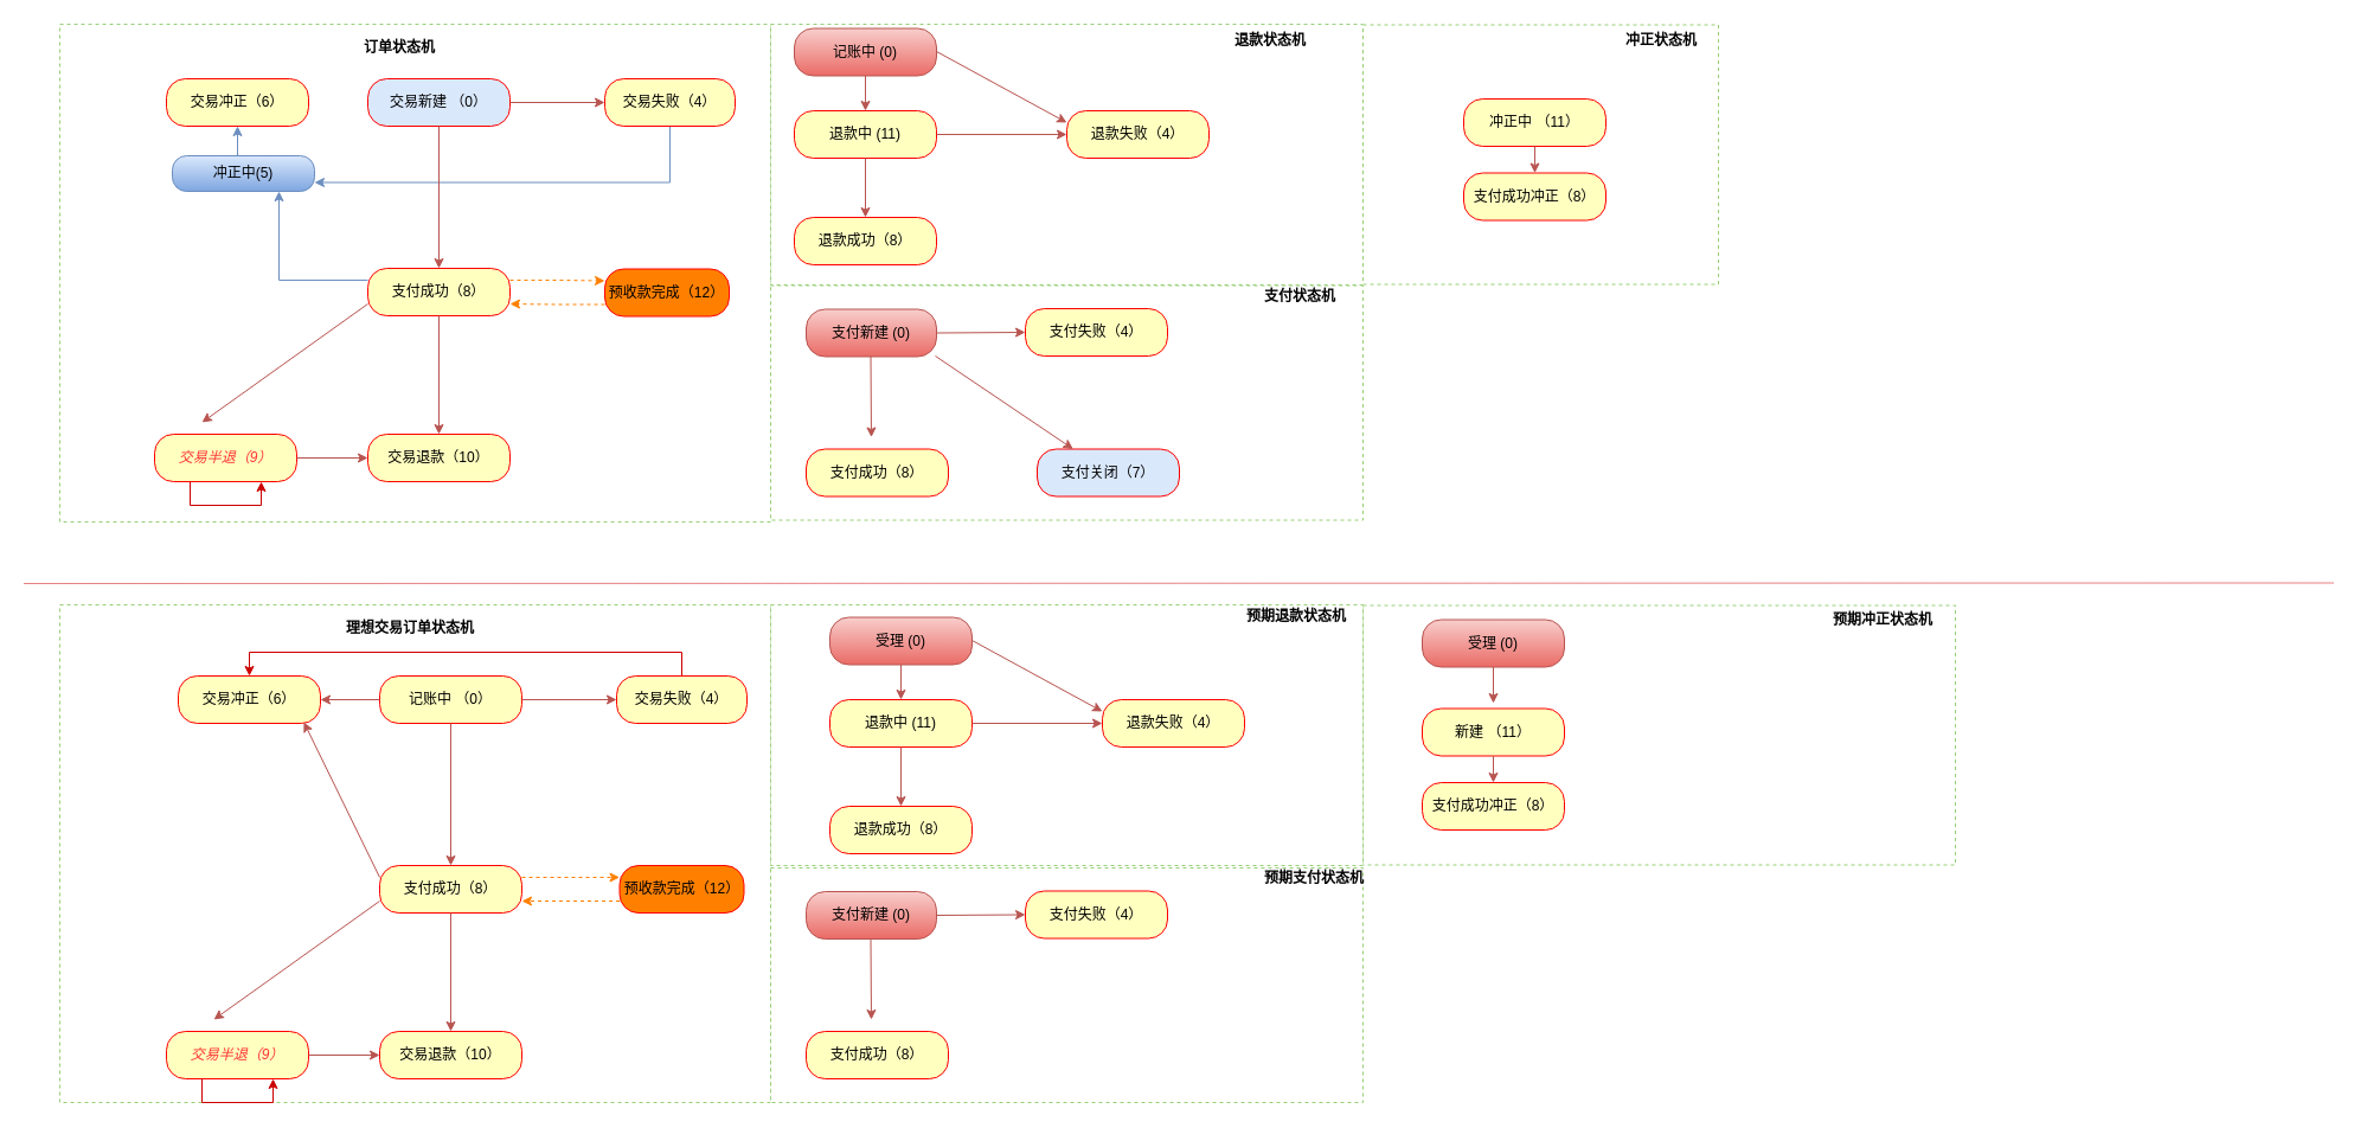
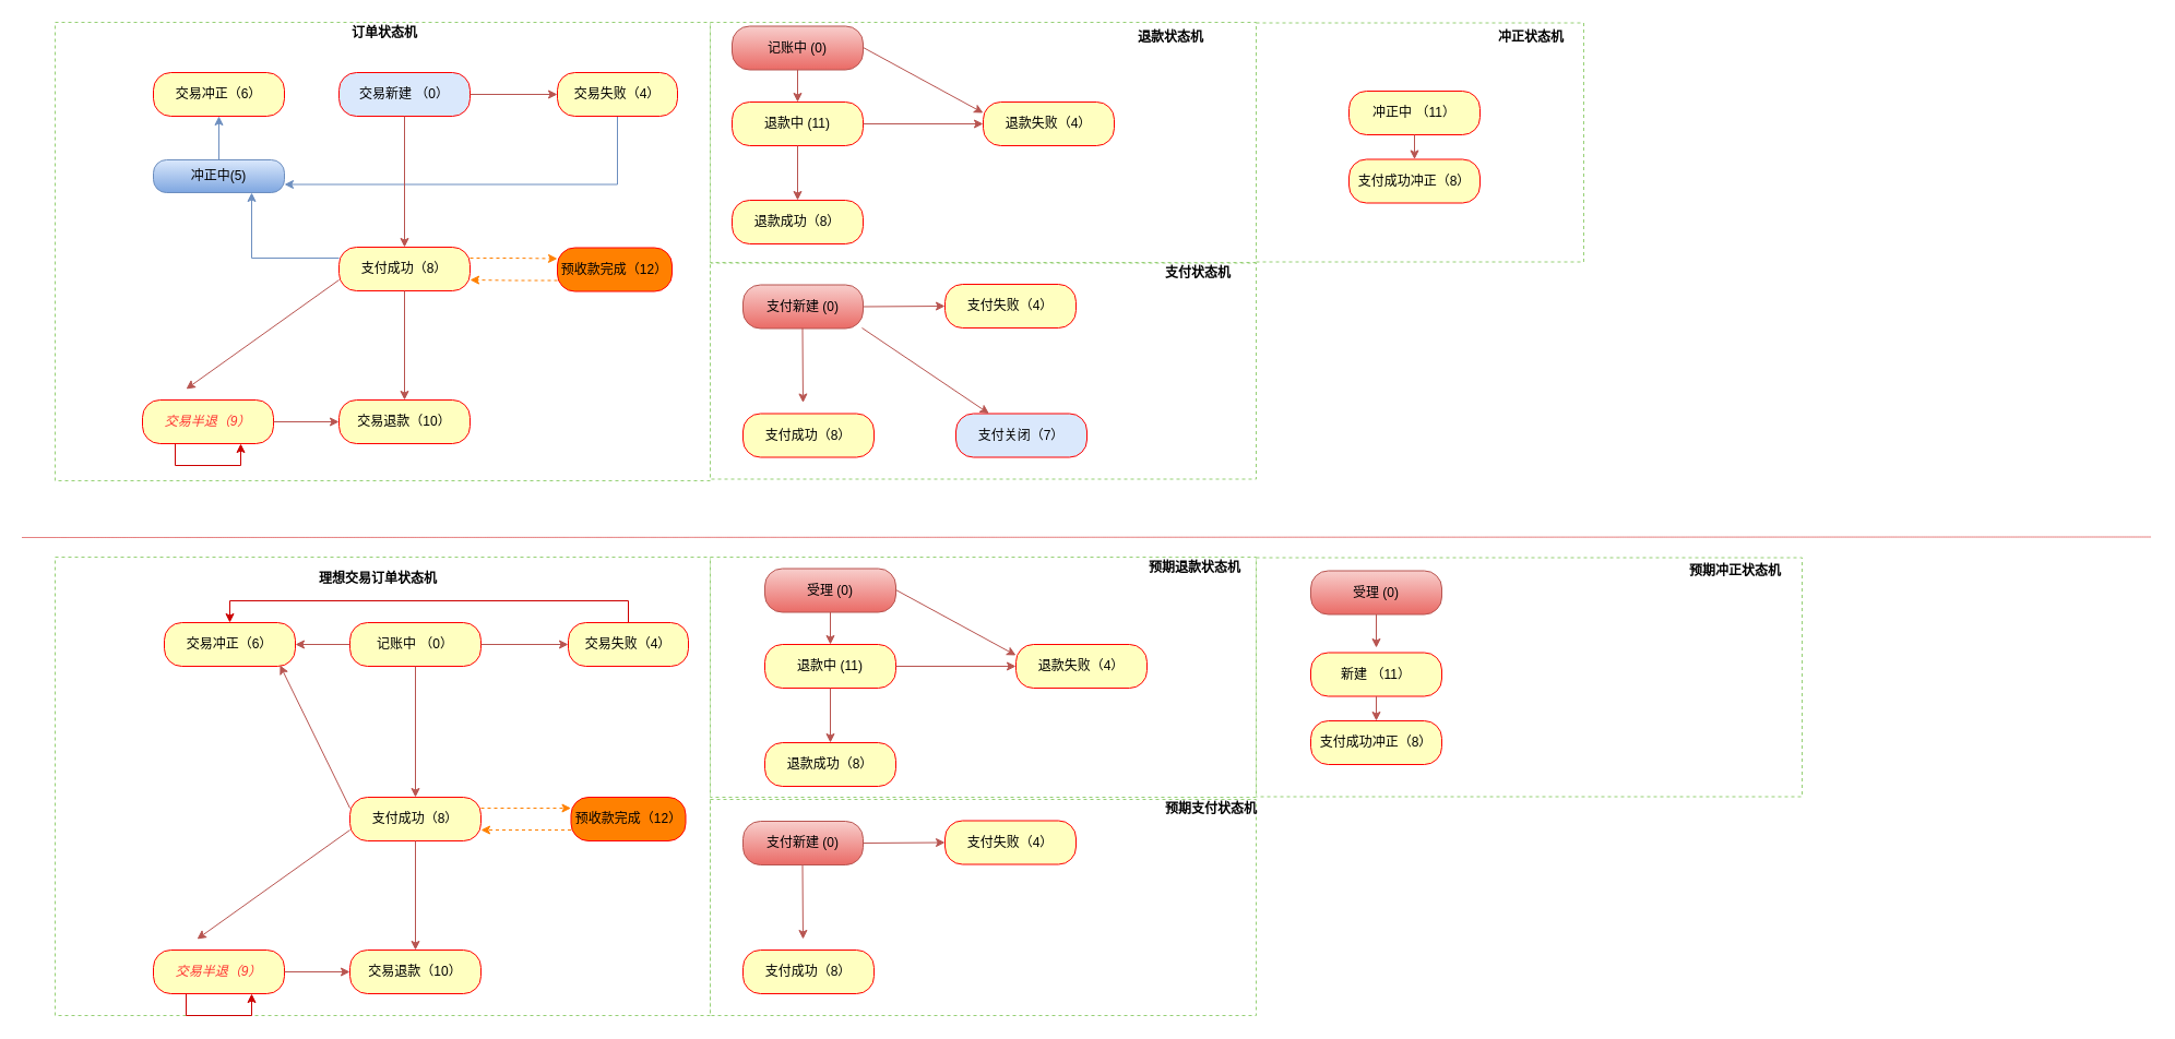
- <mxCell id="35" value="&lt;b&gt;订单状态机&lt;/b&gt;" style="text;html=1;resizable=0;points=[];autosize=1;align=left;verticalAlign=top;spacingTop=-4;" parent="1" vertex="1"><mxGeometry x="305" y="30" width="80" height="20" as="geometry" /></mxCell>
+ <mxCell id="35" value="&lt;b&gt;订单状态机&lt;/b&gt;" style="text;html=1;resizable=0;points=[];autosize=1;align=left;verticalAlign=top;spacingTop=-4;" parent="1" vertex="1"><mxGeometry x="320" y="20" width="80" height="20" as="geometry" /></mxCell>
- <mxCell id="38" value="冲正中(5)" style="rounded=1;whiteSpace=wrap;html=1;arcSize=40;fillColor=#dae8fc;strokeColor=#6c8ebf;gradientColor=#7ea6e0;" parent="1" vertex="1"><mxGeometry x="145" y="131" width="120" height="30" as="geometry" /></mxCell>
+ <mxCell id="38" value="冲正中(5)" style="rounded=1;whiteSpace=wrap;html=1;arcSize=40;fillColor=#dae8fc;strokeColor=#6c8ebf;gradientColor=#7ea6e0;" parent="1" vertex="1"><mxGeometry x="140" y="146" width="120" height="30" as="geometry" /></mxCell>
